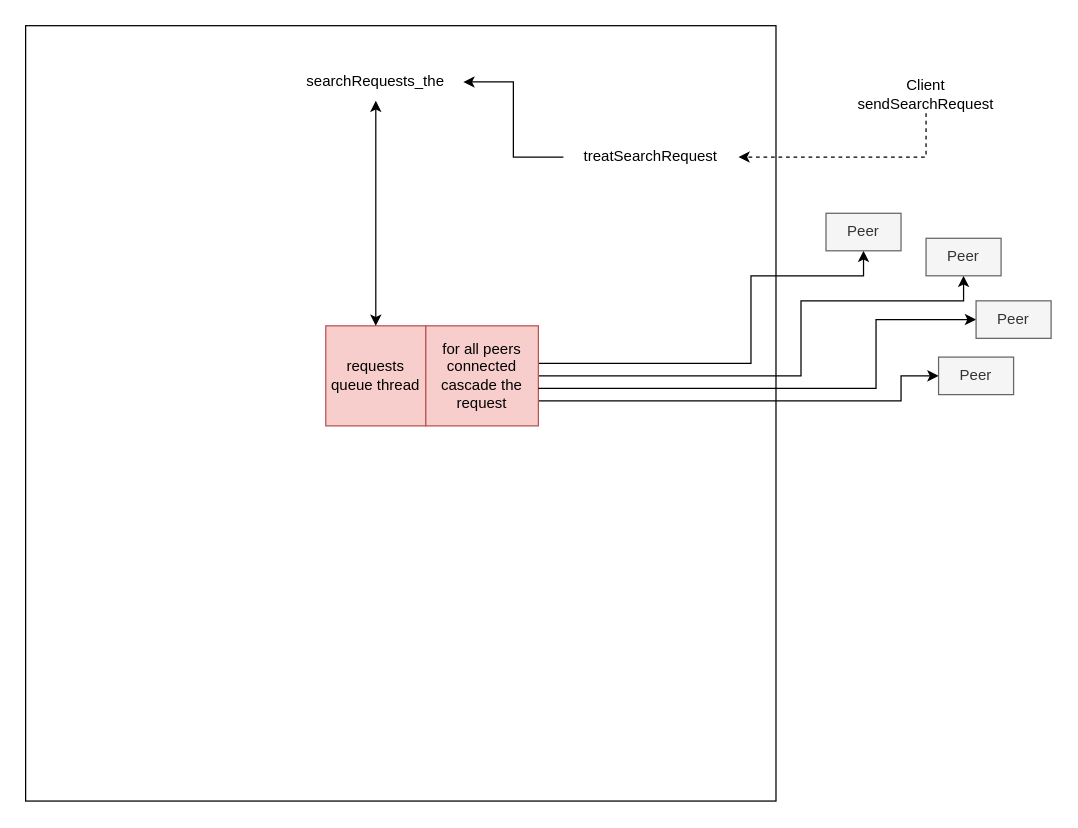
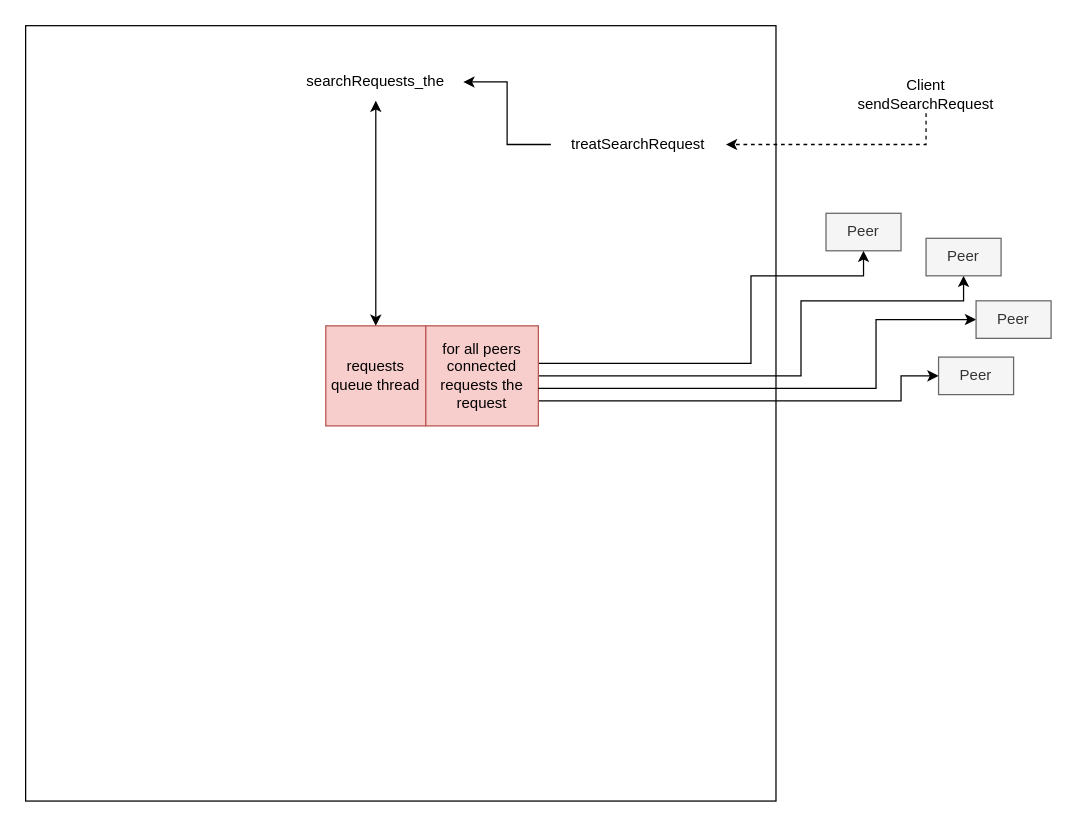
- <mxCell id="6" value="treatSearchRequest" style="text;html=1;strokeColor=none;fillColor=none;align=center;verticalAlign=middle;whiteSpace=wrap;rounded=0;" vertex="1" parent="1"><mxGeometry x="450" y="110" width="140" height="30" as="geometry" /></mxCell>
+ <mxCell id="6" value="treatSearchRequest" style="text;html=1;strokeColor=none;fillColor=none;align=center;verticalAlign=middle;whiteSpace=wrap;rounded=0;" vertex="1" parent="1"><mxGeometry x="440" y="100" width="140" height="30" as="geometry" /></mxCell>
- <mxCell id="13" value="for all peers connected cascade the request" style="text;html=1;strokeColor=#b85450;fillColor=#f8cecc;align=center;verticalAlign=middle;whiteSpace=wrap;rounded=0;" vertex="1" parent="1"><mxGeometry x="340" y="260" width="90" height="80" as="geometry" /></mxCell>
+ <mxCell id="13" value="for all peers connected requests the request" style="text;html=1;strokeColor=#b85450;fillColor=#f8cecc;align=center;verticalAlign=middle;whiteSpace=wrap;rounded=0;" vertex="1" parent="1"><mxGeometry x="340" y="260" width="90" height="80" as="geometry" /></mxCell>
